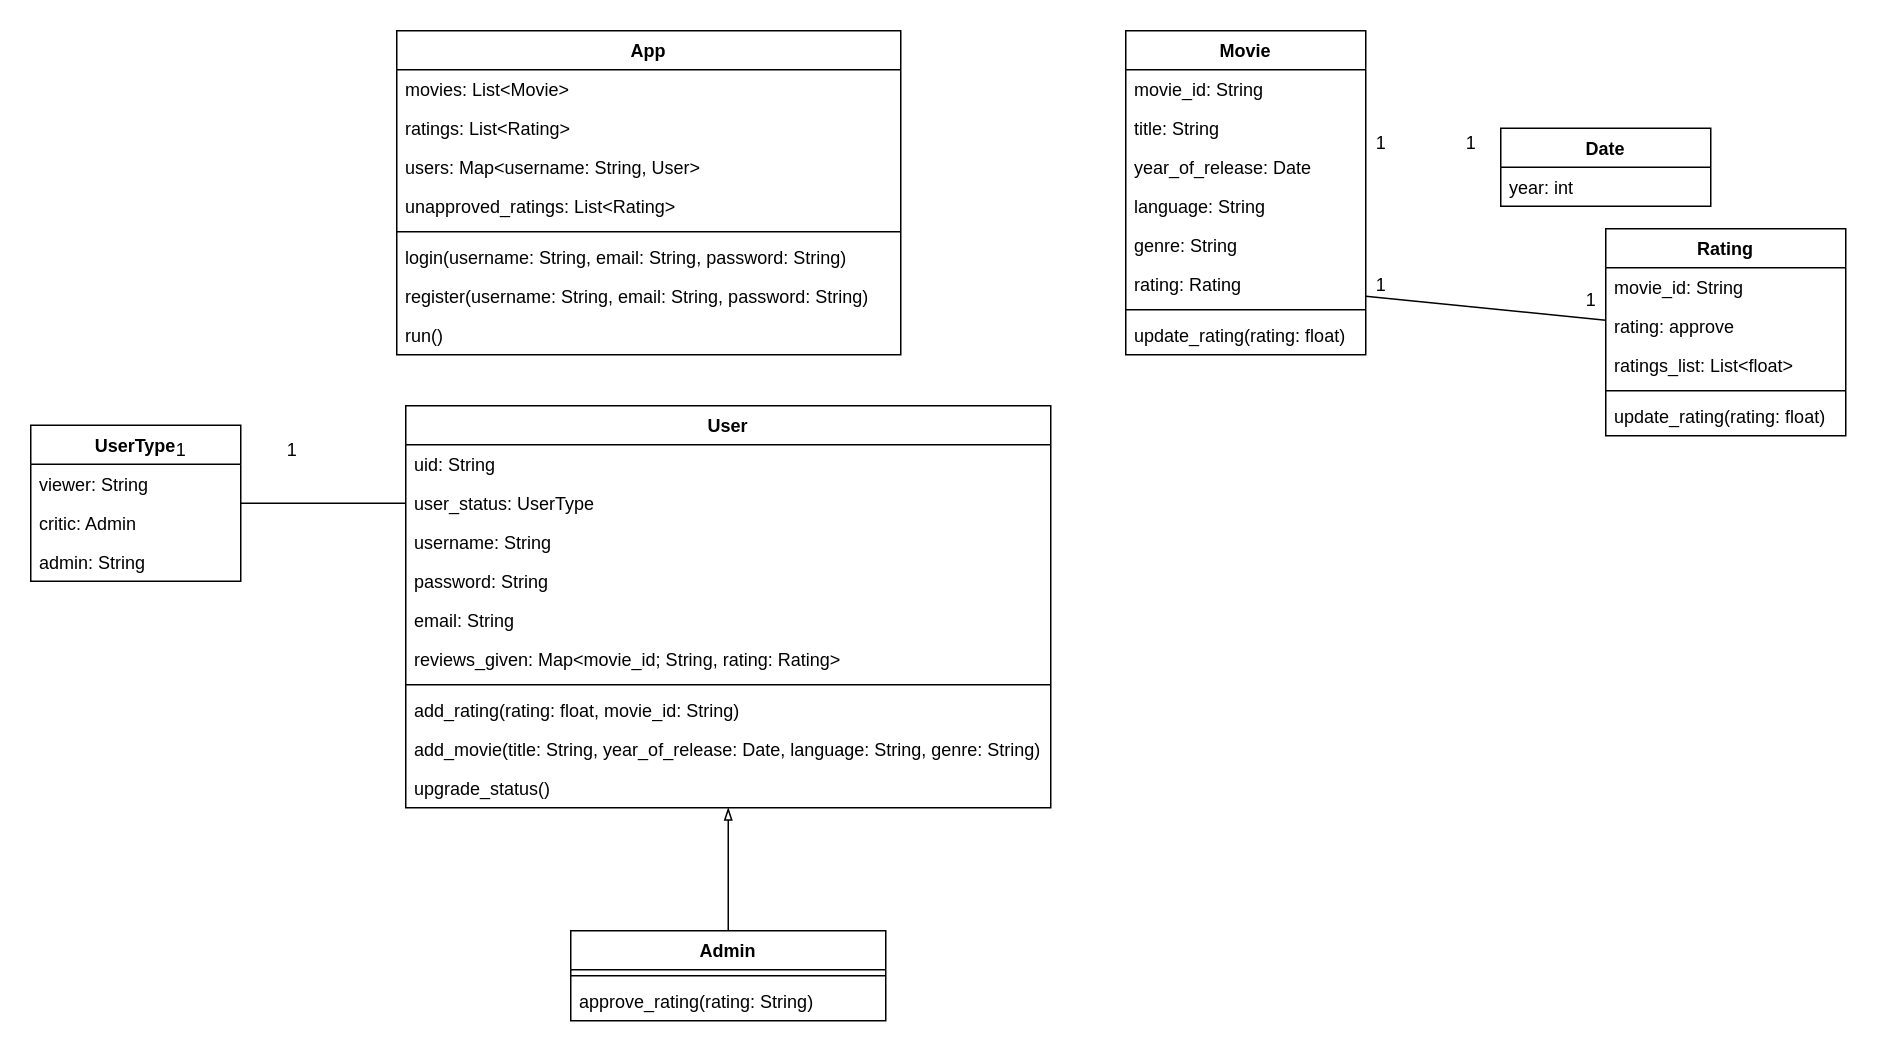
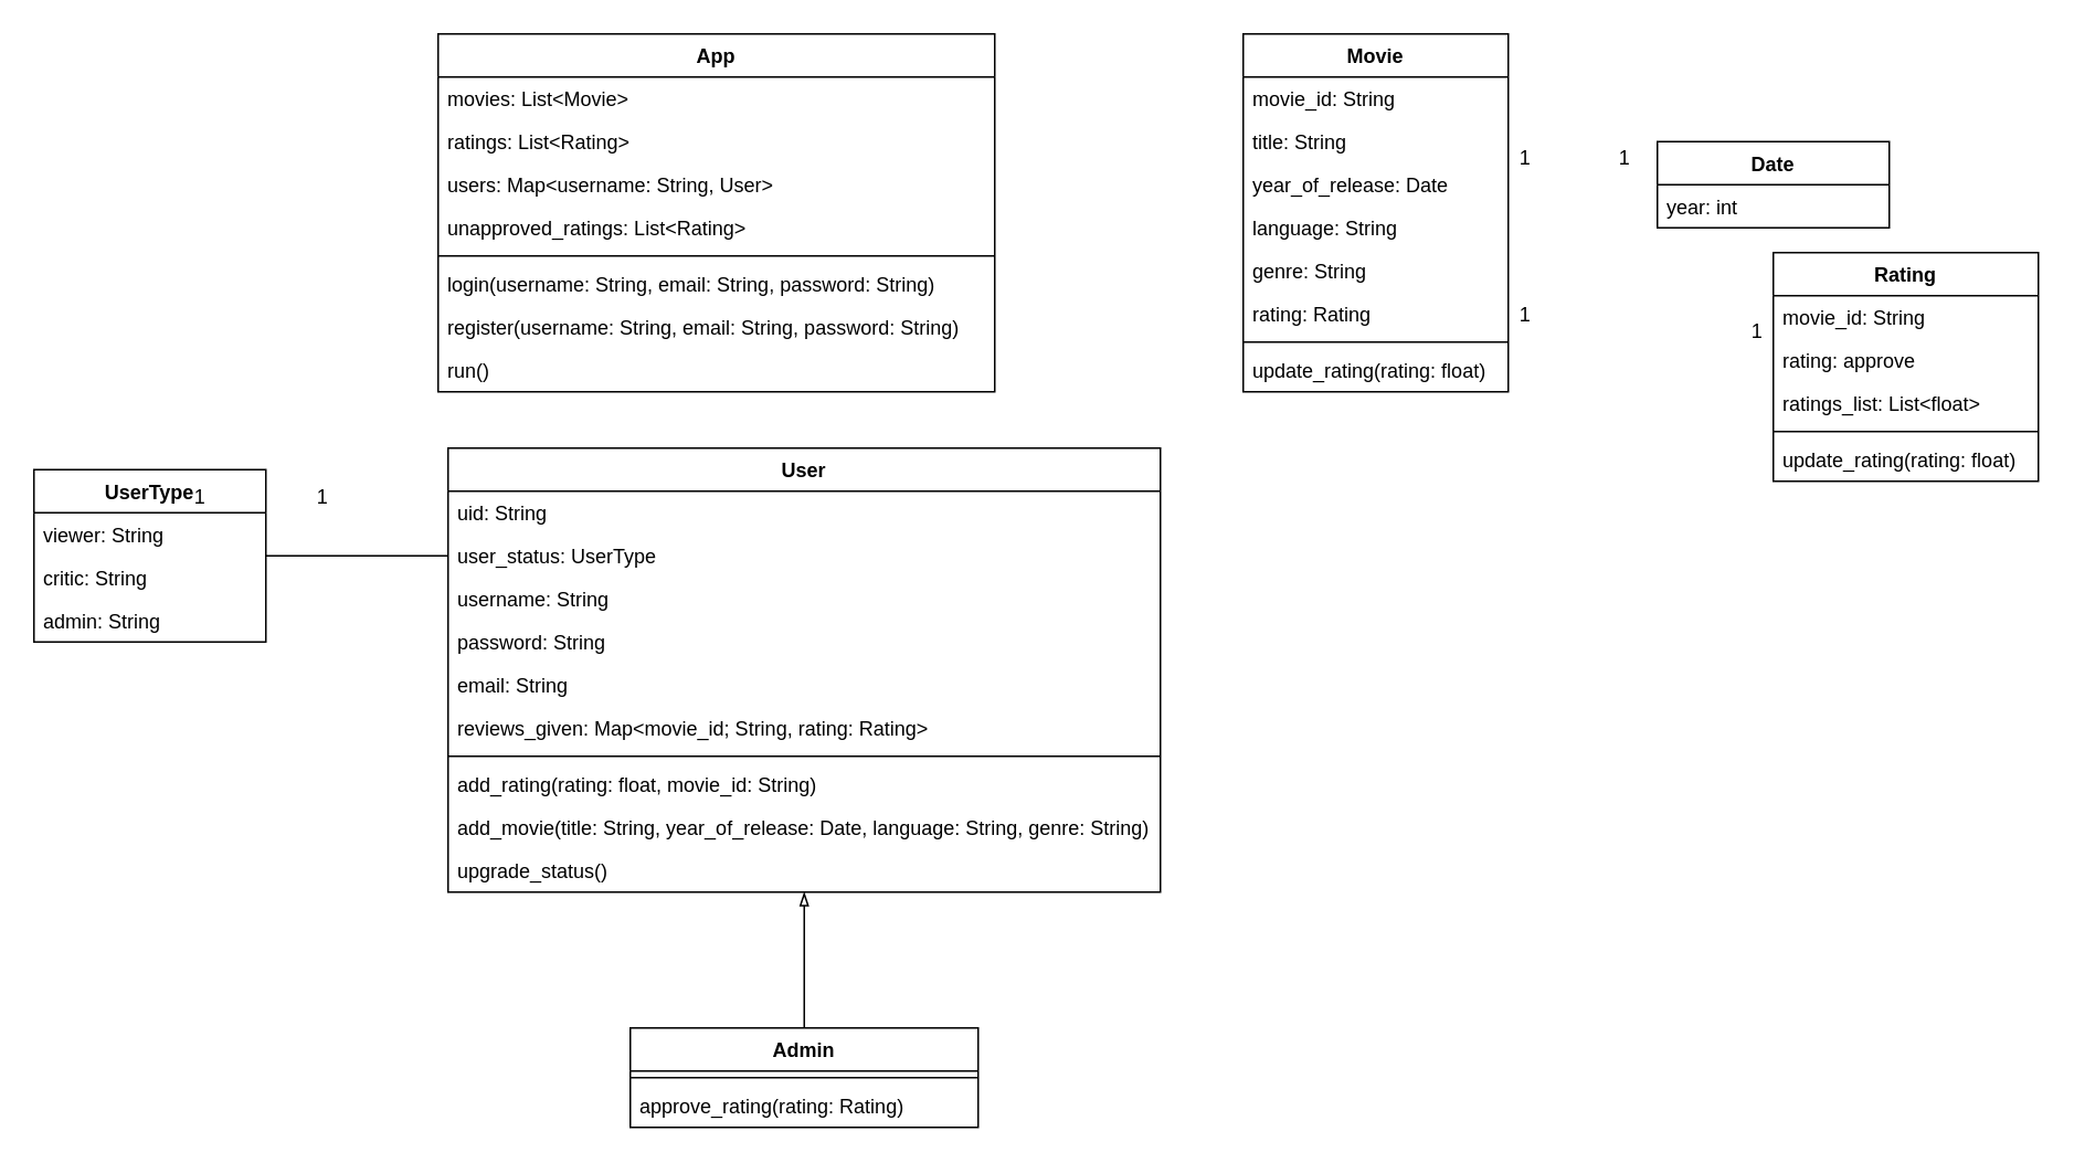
- <mxCell id="52" value="" style="endArrow=none;html=1;" edge="1" parent="1" source="19" target="30"><mxGeometry width="50" height="50" relative="1" as="geometry"><mxPoint x="920" y="186" as="sourcePoint" /><mxPoint x="1010" y="186" as="targetPoint" /></mxGeometry></mxCell>
- <mxCell id="28" value="critic: Admin" style="text;strokeColor=none;fillColor=none;align=left;verticalAlign=top;spacingLeft=4;spacingRight=4;overflow=hidden;rotatable=0;points=[[0,0.5],[1,0.5]];portConstraint=eastwest;" vertex="1" parent="26"><mxGeometry y="52" width="140" height="26" as="geometry" /></mxCell>
+ <mxCell id="28" value="critic: String" style="text;strokeColor=none;fillColor=none;align=left;verticalAlign=top;spacingLeft=4;spacingRight=4;overflow=hidden;rotatable=0;points=[[0,0.5],[1,0.5]];portConstraint=eastwest;" vertex="1" parent="26"><mxGeometry y="52" width="140" height="26" as="geometry" /></mxCell>
- <mxCell id="25" value="approve_rating(rating: String)" style="text;strokeColor=none;fillColor=none;align=left;verticalAlign=top;spacingLeft=4;spacingRight=4;overflow=hidden;rotatable=0;points=[[0,0.5],[1,0.5]];portConstraint=eastwest;" vertex="1" parent="23"><mxGeometry y="34" width="210" height="26" as="geometry" /></mxCell>
+ <mxCell id="25" value="approve_rating(rating: Rating)" style="text;strokeColor=none;fillColor=none;align=left;verticalAlign=top;spacingLeft=4;spacingRight=4;overflow=hidden;rotatable=0;points=[[0,0.5],[1,0.5]];portConstraint=eastwest;" vertex="1" parent="23"><mxGeometry y="34" width="210" height="26" as="geometry" /></mxCell>
